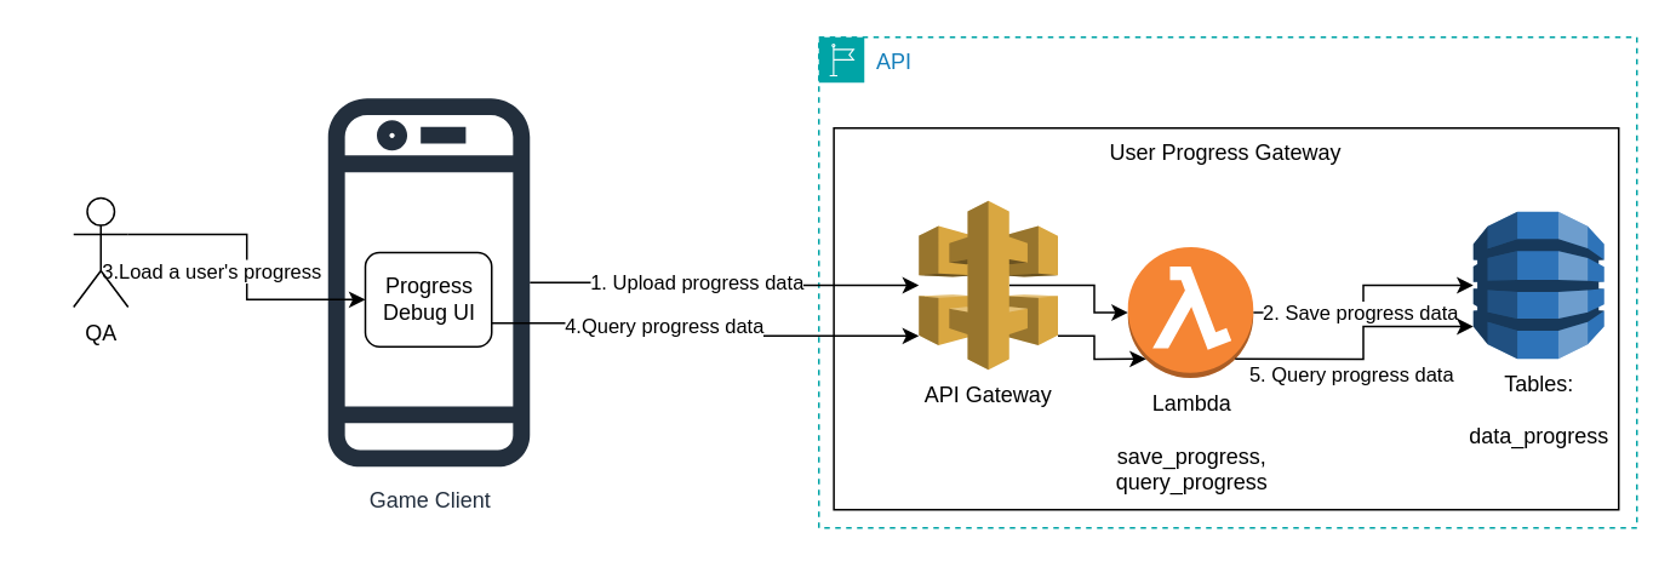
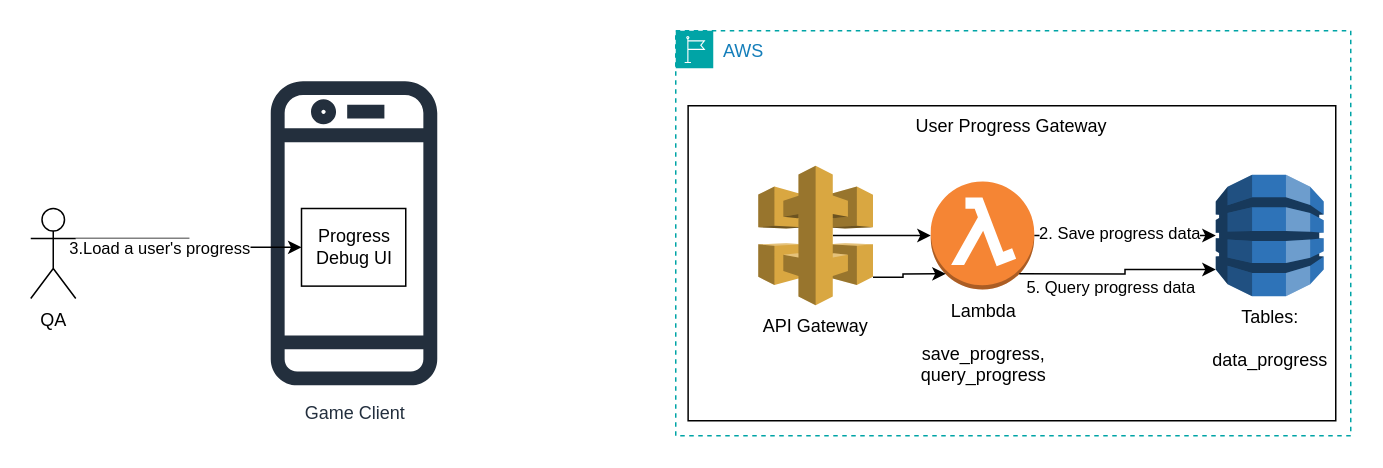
- <mxCell id="2" value="API" style="points=[[0,0],[0.25,0],[0.5,0],[0.75,0],[1,0],[1,0.25],[1,0.5],[1,0.75],[1,1],[0.75,1],[0.5,1],[0.25,1],[0,1],[0,0.75],[0,0.5],[0,0.25]];outlineConnect=0;gradientColor=none;html=1;whiteSpace=wrap;fontSize=12;fontStyle=0;container=1;pointerEvents=0;collapsible=0;recursiveResize=0;shape=mxgraph.aws4.group;grIcon=mxgraph.aws4.group_region;strokeColor=#00A4A6;fillColor=none;verticalAlign=top;align=left;spacingLeft=30;fontColor=#147EBA;dashed=1;" parent="1" vertex="1"><mxGeometry x="450" y="20" width="450" height="270" as="geometry" /></mxCell>
+ <mxCell id="2" value="AWS" style="points=[[0,0],[0.25,0],[0.5,0],[0.75,0],[1,0],[1,0.25],[1,0.5],[1,0.75],[1,1],[0.75,1],[0.5,1],[0.25,1],[0,1],[0,0.75],[0,0.5],[0,0.25]];outlineConnect=0;gradientColor=none;html=1;whiteSpace=wrap;fontSize=12;fontStyle=0;container=1;pointerEvents=0;collapsible=0;recursiveResize=0;shape=mxgraph.aws4.group;grIcon=mxgraph.aws4.group_region;strokeColor=#00A4A6;fillColor=none;verticalAlign=top;align=left;spacingLeft=30;fontColor=#147EBA;dashed=1;" parent="1" vertex="1"><mxGeometry x="450" y="20" width="450" height="270" as="geometry" /></mxCell>
- <mxCell id="21" value="QA" style="shape=umlActor;verticalLabelPosition=bottom;verticalAlign=top;html=1;outlineConnect=0;" vertex="1" parent="1"><mxGeometry x="40" y="108.5" width="30" height="60" as="geometry" /></mxCell>
+ <mxCell id="21" value="QA" style="shape=umlActor;verticalLabelPosition=bottom;verticalAlign=top;html=1;outlineConnect=0;" vertex="1" parent="1"><mxGeometry x="20" y="138.5" width="30" height="60" as="geometry" /></mxCell>
- <mxCell id="13" value="" style="edgeStyle=orthogonalEdgeStyle;rounded=0;orthogonalLoop=1;jettySize=auto;html=1;" parent="1" source="15" target="5" edge="1"><mxGeometry relative="1" as="geometry"><mxPoint x="331.5" y="157.5" as="targetPoint" /></mxGeometry></mxCell>
- <mxCell id="14" value="1. Upload progress data" style="edgeLabel;html=1;align=center;verticalAlign=middle;resizable=0;points=[];" vertex="1" connectable="0" parent="13"><mxGeometry x="-0.158" y="2" relative="1" as="geometry"><mxPoint y="1" as="offset" /></mxGeometry></mxCell>
- <mxCell id="16" value="Progress Debug UI" style="whiteSpace=wrap;html=1;rounded=1;" vertex="1" parent="1"><mxGeometry x="200.5" y="138.5" width="69.5" height="51.75" as="geometry" /></mxCell>
+ <mxCell id="16" value="Progress Debug UI" style="rounded=0;whiteSpace=wrap;html=1;" vertex="1" parent="1"><mxGeometry x="200.5" y="138.5" width="69.5" height="51.75" as="geometry" /></mxCell>
- <mxCell id="8" value="Lambda&lt;div&gt;&lt;br&gt;&lt;/div&gt;&lt;div&gt;save_progress,&lt;/div&gt;&lt;div&gt;query_progress&lt;/div&gt;" style="outlineConnect=0;dashed=0;verticalLabelPosition=bottom;verticalAlign=top;align=center;html=1;shape=mxgraph.aws3.lambda_function;fillColor=#F58534;gradientColor=none;" parent="2" vertex="1"><mxGeometry x="170" y="115.5" width="69" height="72" as="geometry" /></mxCell>
+ <mxCell id="8" value="Lambda&lt;div&gt;&lt;br&gt;&lt;/div&gt;&lt;div&gt;save_progress,&lt;/div&gt;&lt;div&gt;query_progress&lt;/div&gt;" style="outlineConnect=0;dashed=0;verticalLabelPosition=bottom;verticalAlign=top;align=center;html=1;shape=mxgraph.aws3.lambda_function;fillColor=#F58534;gradientColor=none;" parent="2" vertex="1"><mxGeometry x="170" y="100.5" width="69" height="72" as="geometry" /></mxCell>
- <mxCell id="17" style="edgeStyle=orthogonalEdgeStyle;rounded=0;orthogonalLoop=1;jettySize=auto;html=1;exitX=1;exitY=0.75;exitDx=0;exitDy=0;entryX=0;entryY=0.8;entryDx=0;entryDy=0;entryPerimeter=0;" edge="1" parent="1" source="16" target="5"><mxGeometry relative="1" as="geometry" /></mxCell>
- <mxCell id="18" value="4.Query progress data" style="edgeLabel;html=1;align=center;verticalAlign=middle;resizable=0;points=[];" vertex="1" connectable="0" parent="17"><mxGeometry x="-0.424" relative="1" as="geometry"><mxPoint x="25" y="1" as="offset" /></mxGeometry></mxCell>
